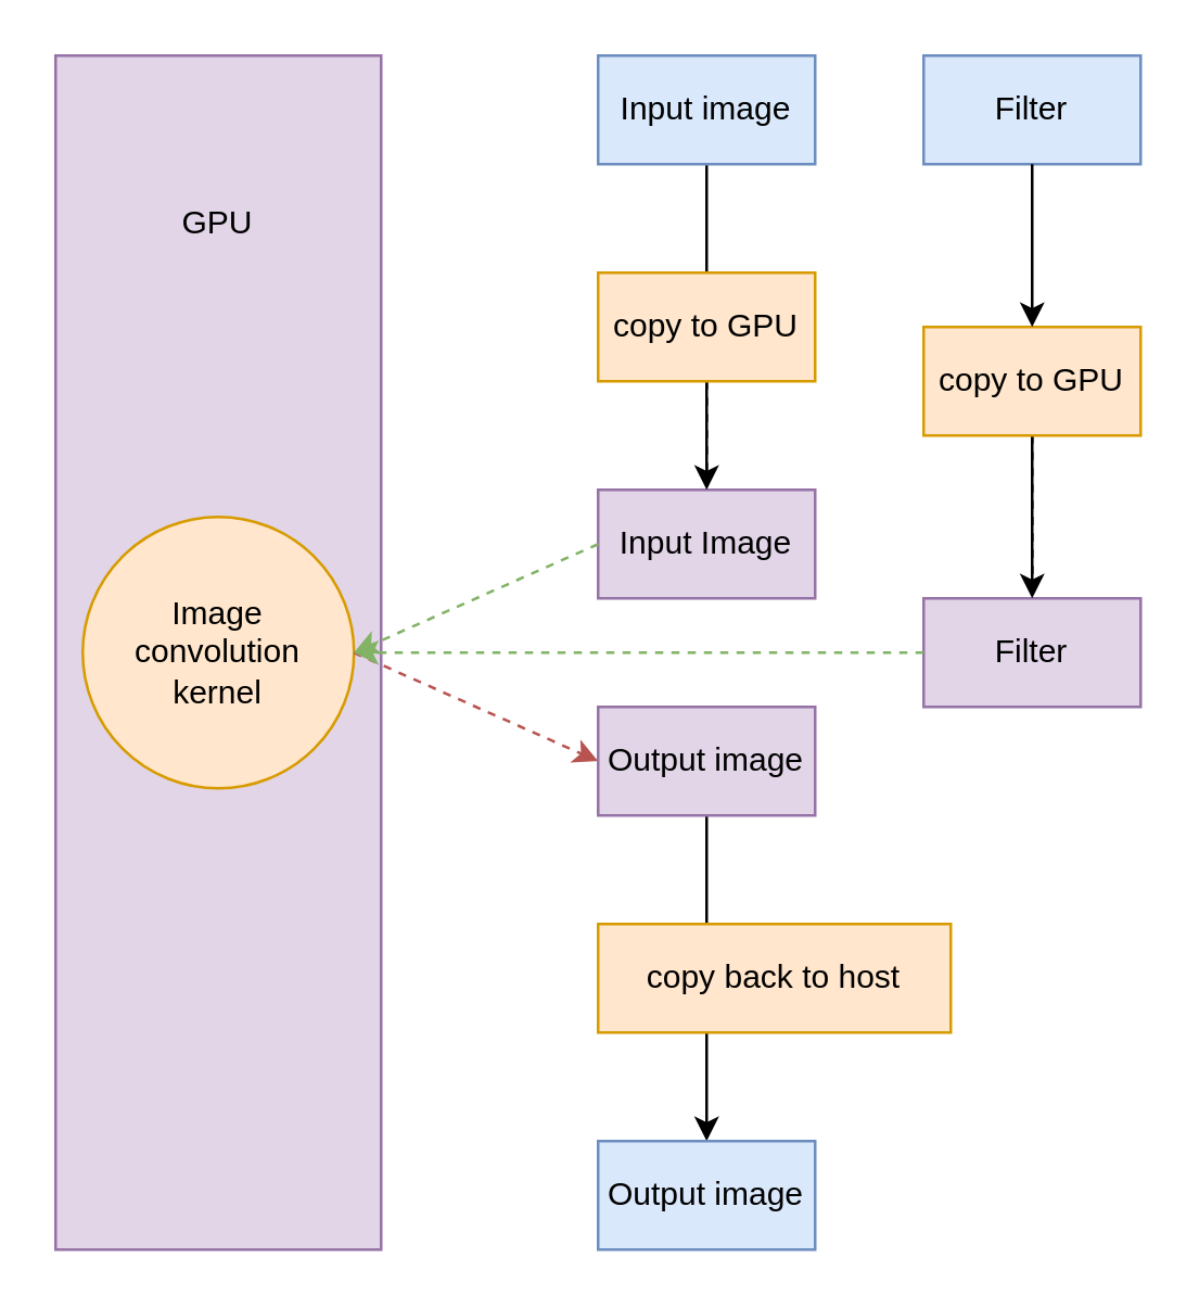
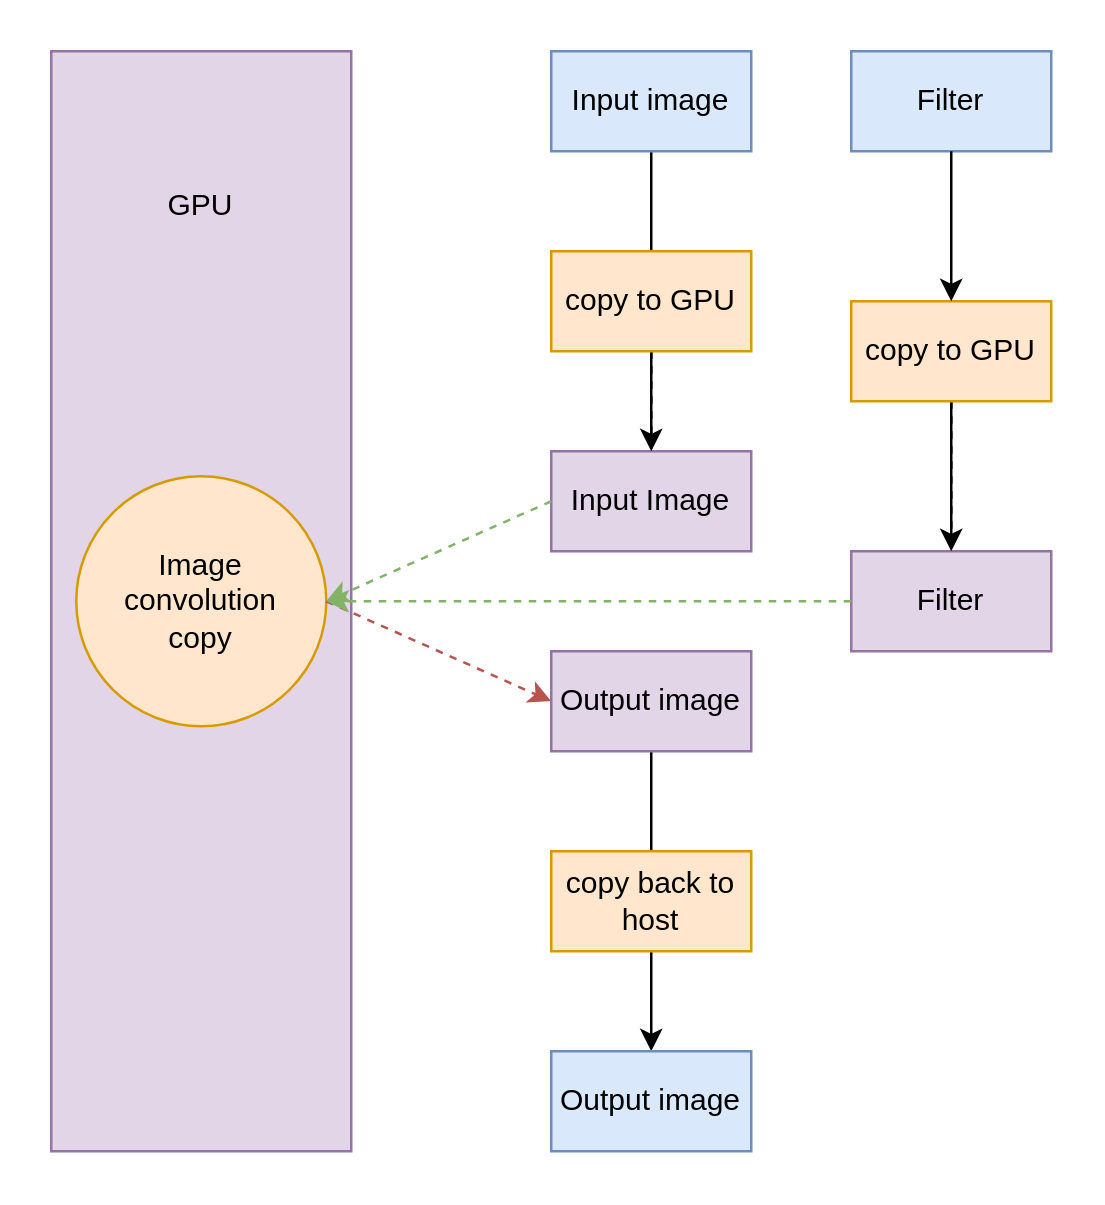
- <mxCell id="3" value="Image&lt;br&gt;convolution&lt;br&gt;kernel" style="ellipse;whiteSpace=wrap;html=1;fillColor=#ffe6cc;strokeColor=#d79b00;" parent="1" vertex="1"><mxGeometry x="30" y="190" width="100" height="100" as="geometry" /></mxCell>
+ <mxCell id="3" value="Image&lt;br&gt;convolution&lt;br&gt;copy" style="ellipse;whiteSpace=wrap;html=1;fillColor=#ffe6cc;strokeColor=#d79b00;" parent="1" vertex="1"><mxGeometry x="30" y="190" width="100" height="100" as="geometry" /></mxCell>
- <mxCell id="11" value="copy back to host" style="text;html=1;strokeColor=#d79b00;fillColor=#ffe6cc;align=center;verticalAlign=middle;whiteSpace=wrap;rounded=0;" parent="1" vertex="1"><mxGeometry x="220" y="340" width="130" height="40" as="geometry" /></mxCell>
+ <mxCell id="11" value="copy back to host" style="text;html=1;strokeColor=#d79b00;fillColor=#ffe6cc;align=center;verticalAlign=middle;whiteSpace=wrap;rounded=0;" parent="1" vertex="1"><mxGeometry x="220" y="340" width="80" height="40" as="geometry" /></mxCell>
